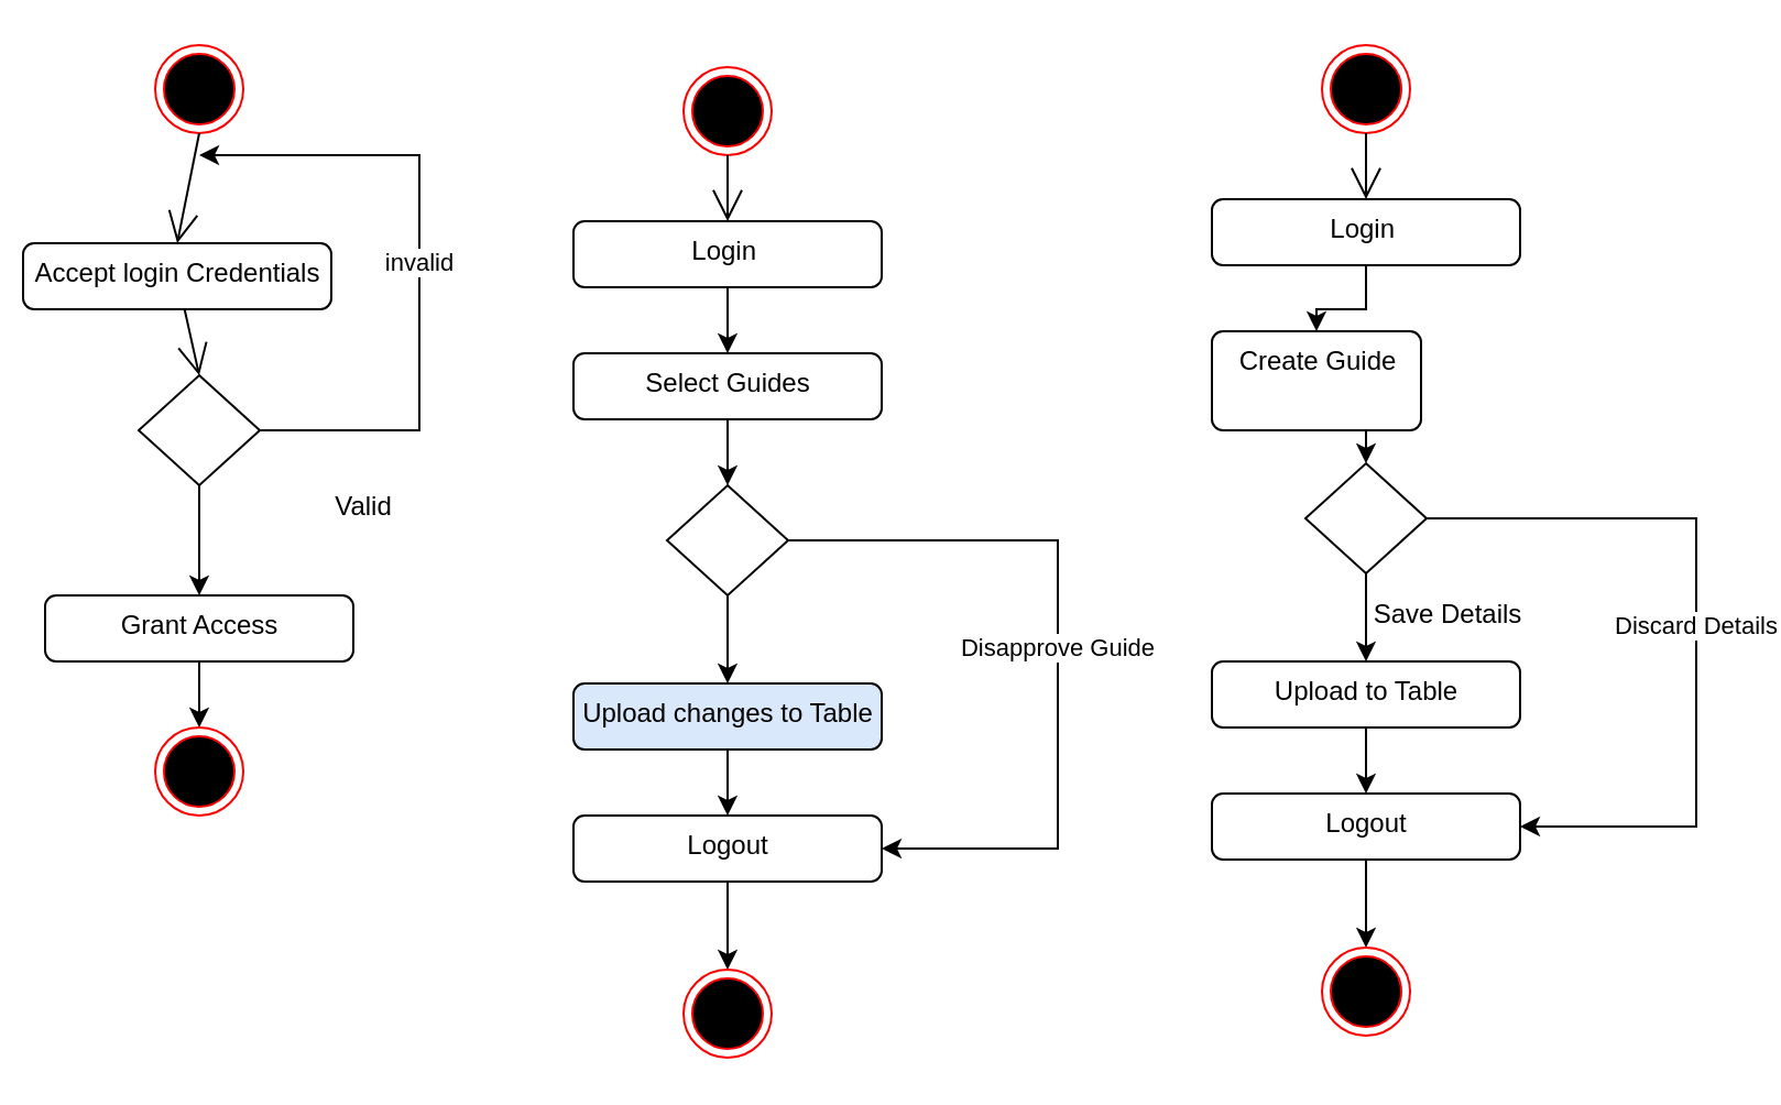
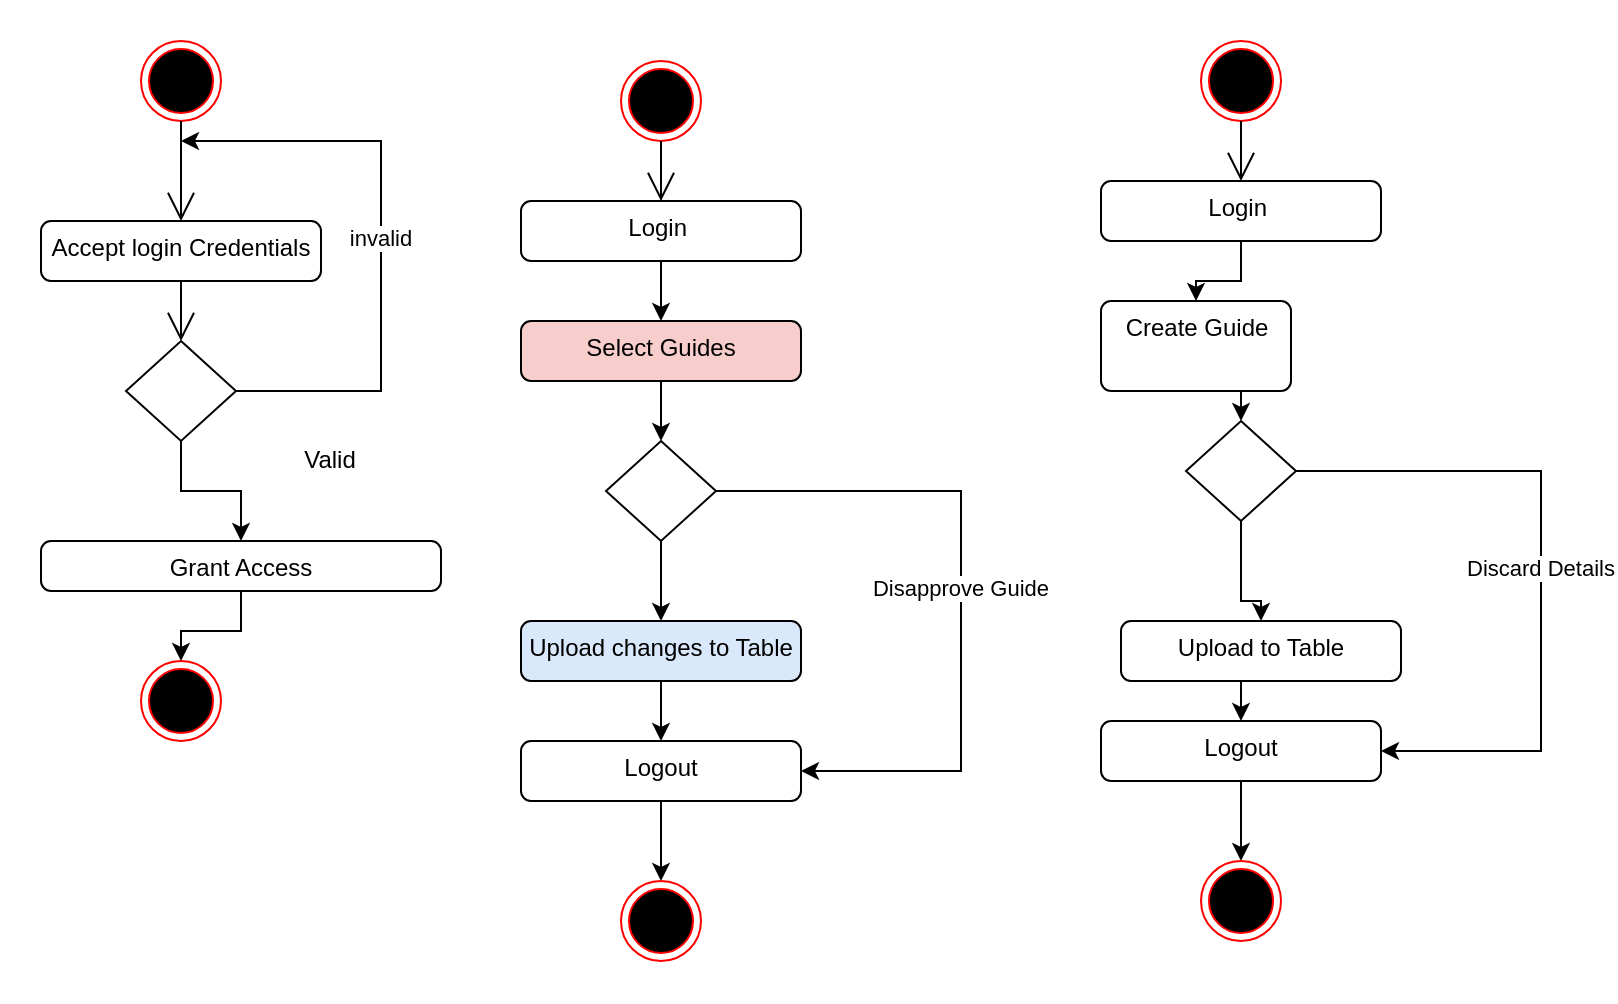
- <mxCell id="4" value="Accept login Credentials" style="html=1;align=center;verticalAlign=top;rounded=1;absoluteArcSize=1;arcSize=10;dashed=0;" vertex="1" parent="1"><mxGeometry x="10" y="110" width="140" height="30" as="geometry" /></mxCell>
+ <mxCell id="4" value="Accept login Credentials" style="html=1;align=center;verticalAlign=top;rounded=1;absoluteArcSize=1;arcSize=10;dashed=0;" vertex="1" parent="1"><mxGeometry x="20" y="110" width="140" height="30" as="geometry" /></mxCell>
- <mxCell id="25" value="Select Guides" style="html=1;align=center;verticalAlign=top;rounded=1;absoluteArcSize=1;arcSize=10;dashed=0;" vertex="1" parent="1"><mxGeometry x="260" y="160" width="140" height="30" as="geometry" /></mxCell>
+ <mxCell id="25" value="Select Guides" style="html=1;align=center;verticalAlign=top;rounded=1;absoluteArcSize=1;arcSize=10;dashed=0;fillColor=#f8cecc;" vertex="1" parent="1"><mxGeometry x="260" y="160" width="140" height="30" as="geometry" /></mxCell>
- <mxCell id="34" value="Save Details" style="text;html=1;strokeColor=none;fillColor=none;align=center;verticalAlign=middle;whiteSpace=wrap;rounded=0;" vertex="1" parent="1"><mxGeometry x="620" y="269" width="75" height="20" as="geometry" /></mxCell>
- <mxCell id="11" value="Grant Access" style="html=1;align=center;verticalAlign=top;rounded=1;absoluteArcSize=1;arcSize=10;dashed=0;" vertex="1" parent="1"><mxGeometry x="20" y="270" width="140" height="30" as="geometry" /></mxCell>
+ <mxCell id="11" value="Grant Access" style="html=1;align=center;verticalAlign=top;rounded=1;absoluteArcSize=1;arcSize=10;dashed=0;" vertex="1" parent="1"><mxGeometry x="20" y="270" width="200" height="25" as="geometry" /></mxCell>
- <mxCell id="37" value="Upload to Table" style="html=1;align=center;verticalAlign=top;rounded=1;absoluteArcSize=1;arcSize=10;dashed=0;" vertex="1" parent="1"><mxGeometry x="550" y="300" width="140" height="30" as="geometry" /></mxCell>
+ <mxCell id="37" value="Upload to Table" style="html=1;align=center;verticalAlign=top;rounded=1;absoluteArcSize=1;arcSize=10;dashed=0;" vertex="1" parent="1"><mxGeometry x="560" y="310" width="140" height="30" as="geometry" /></mxCell>
